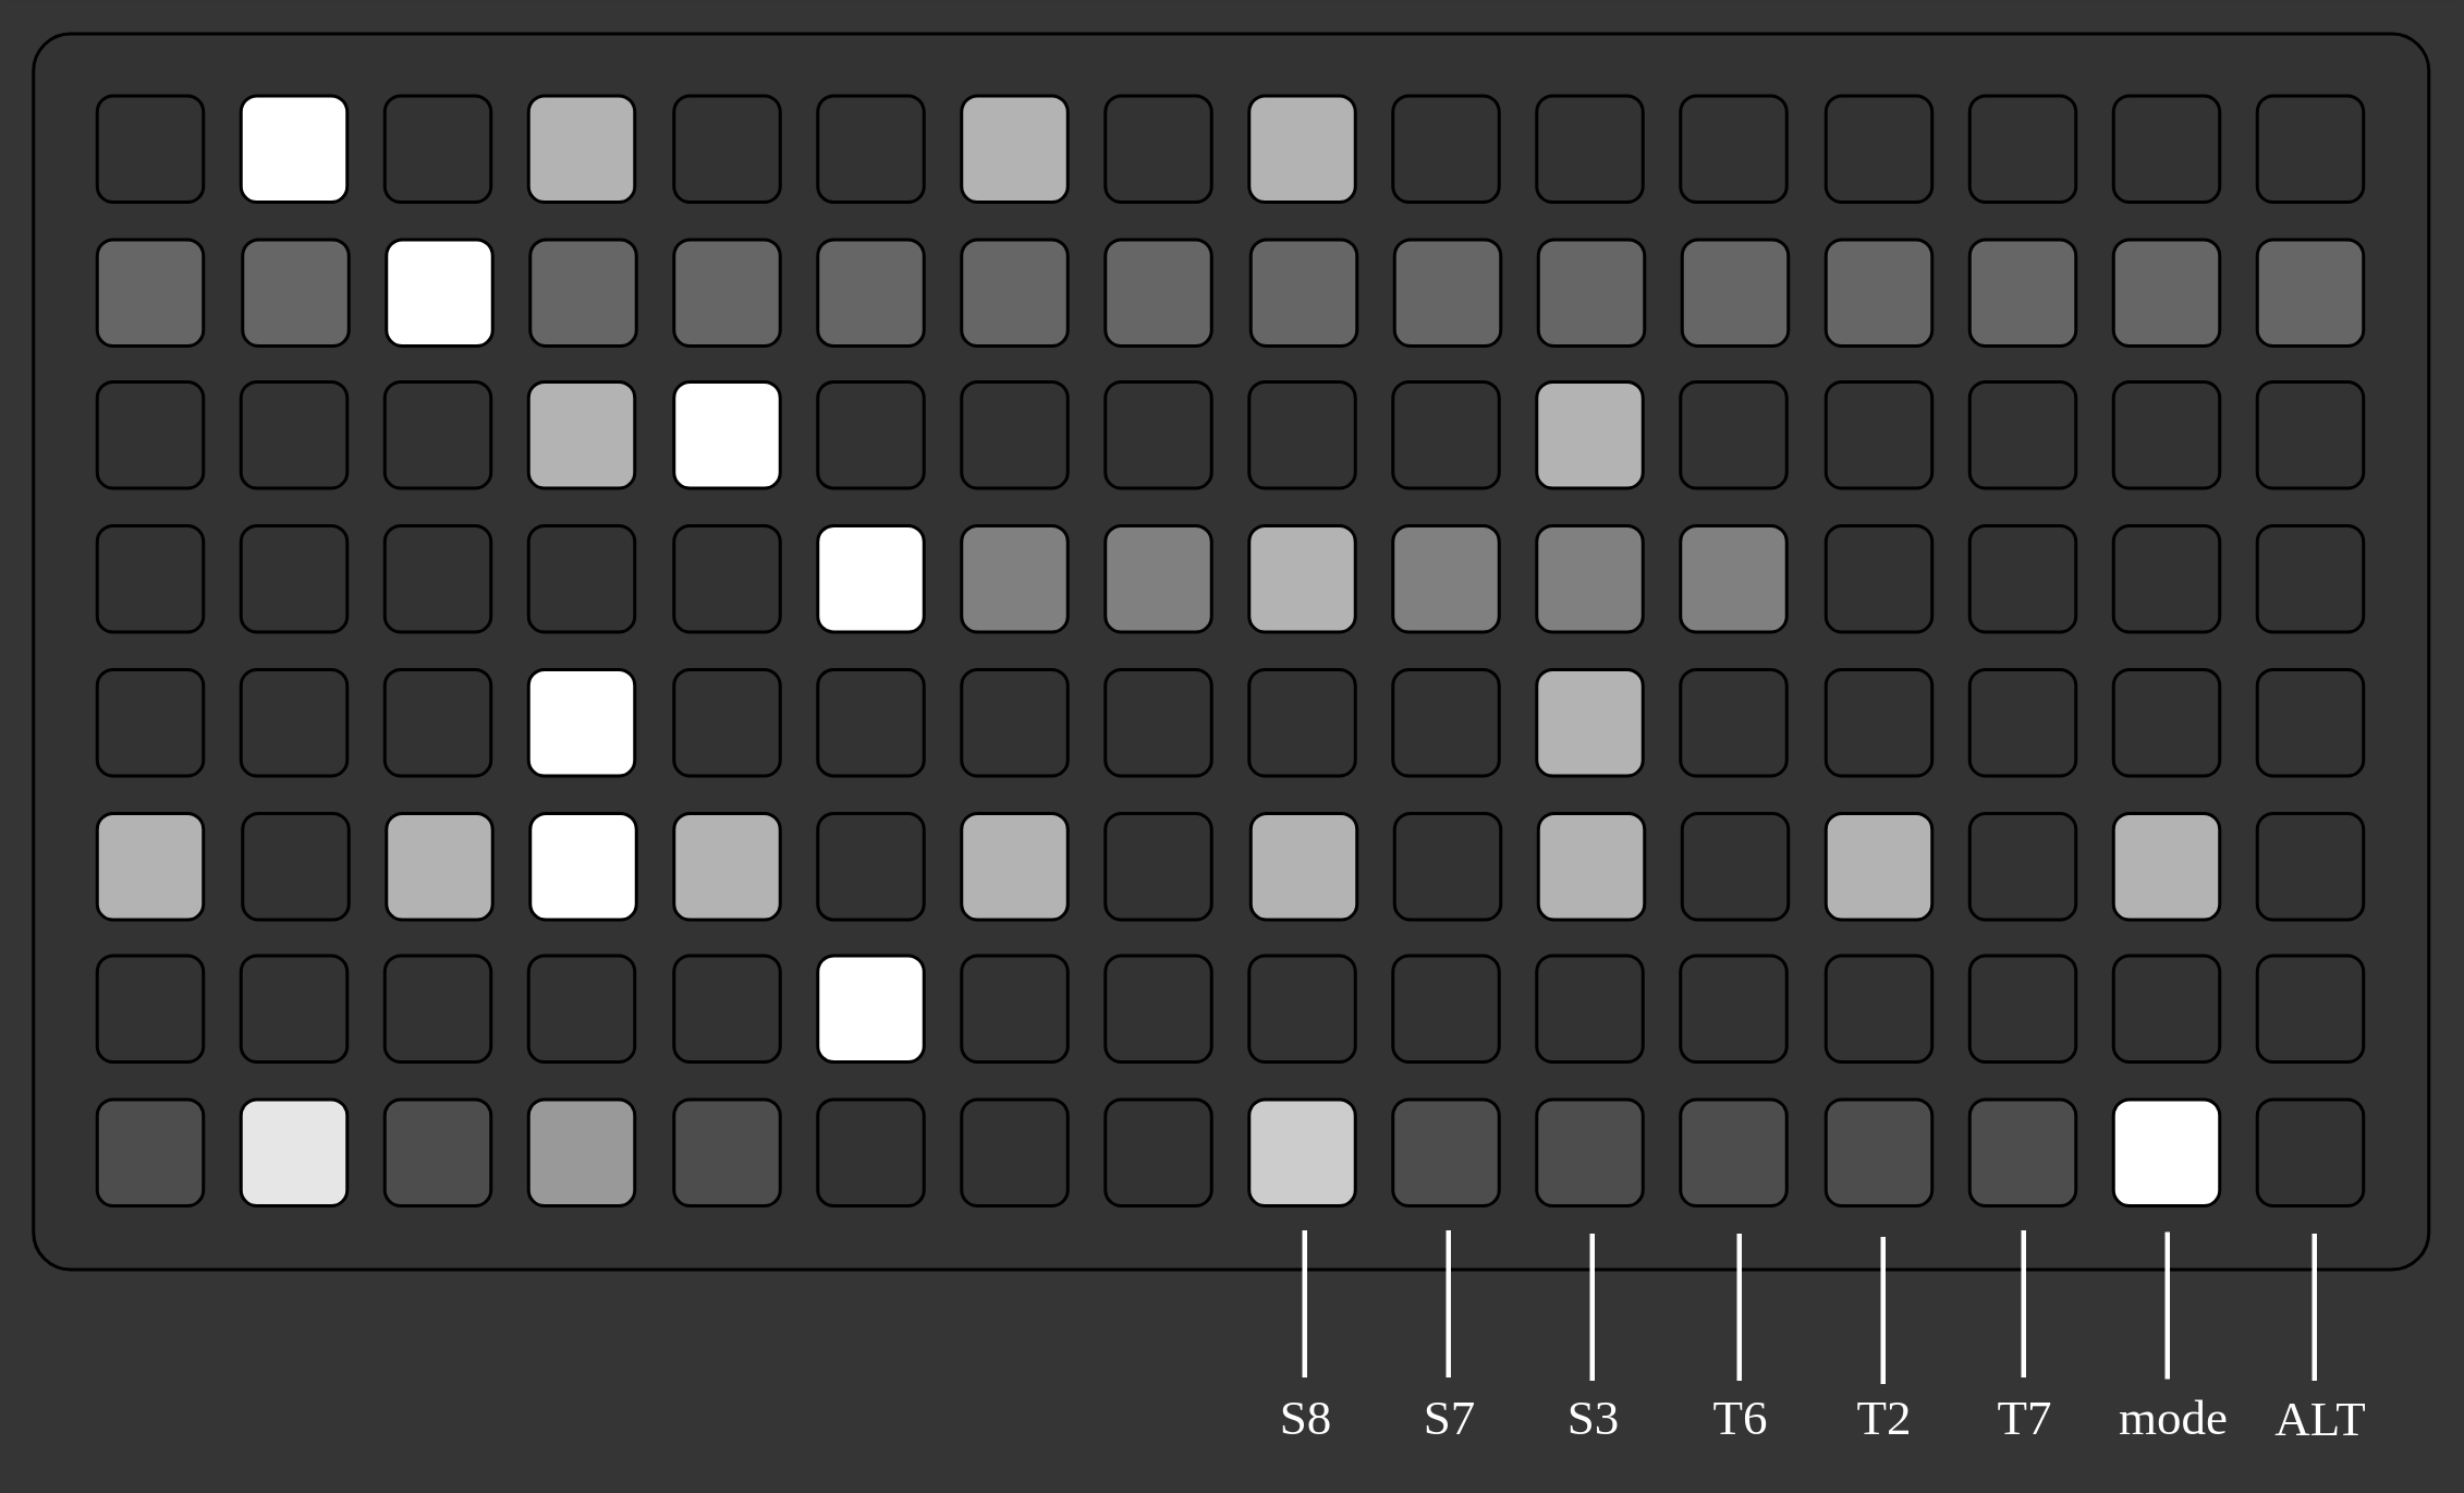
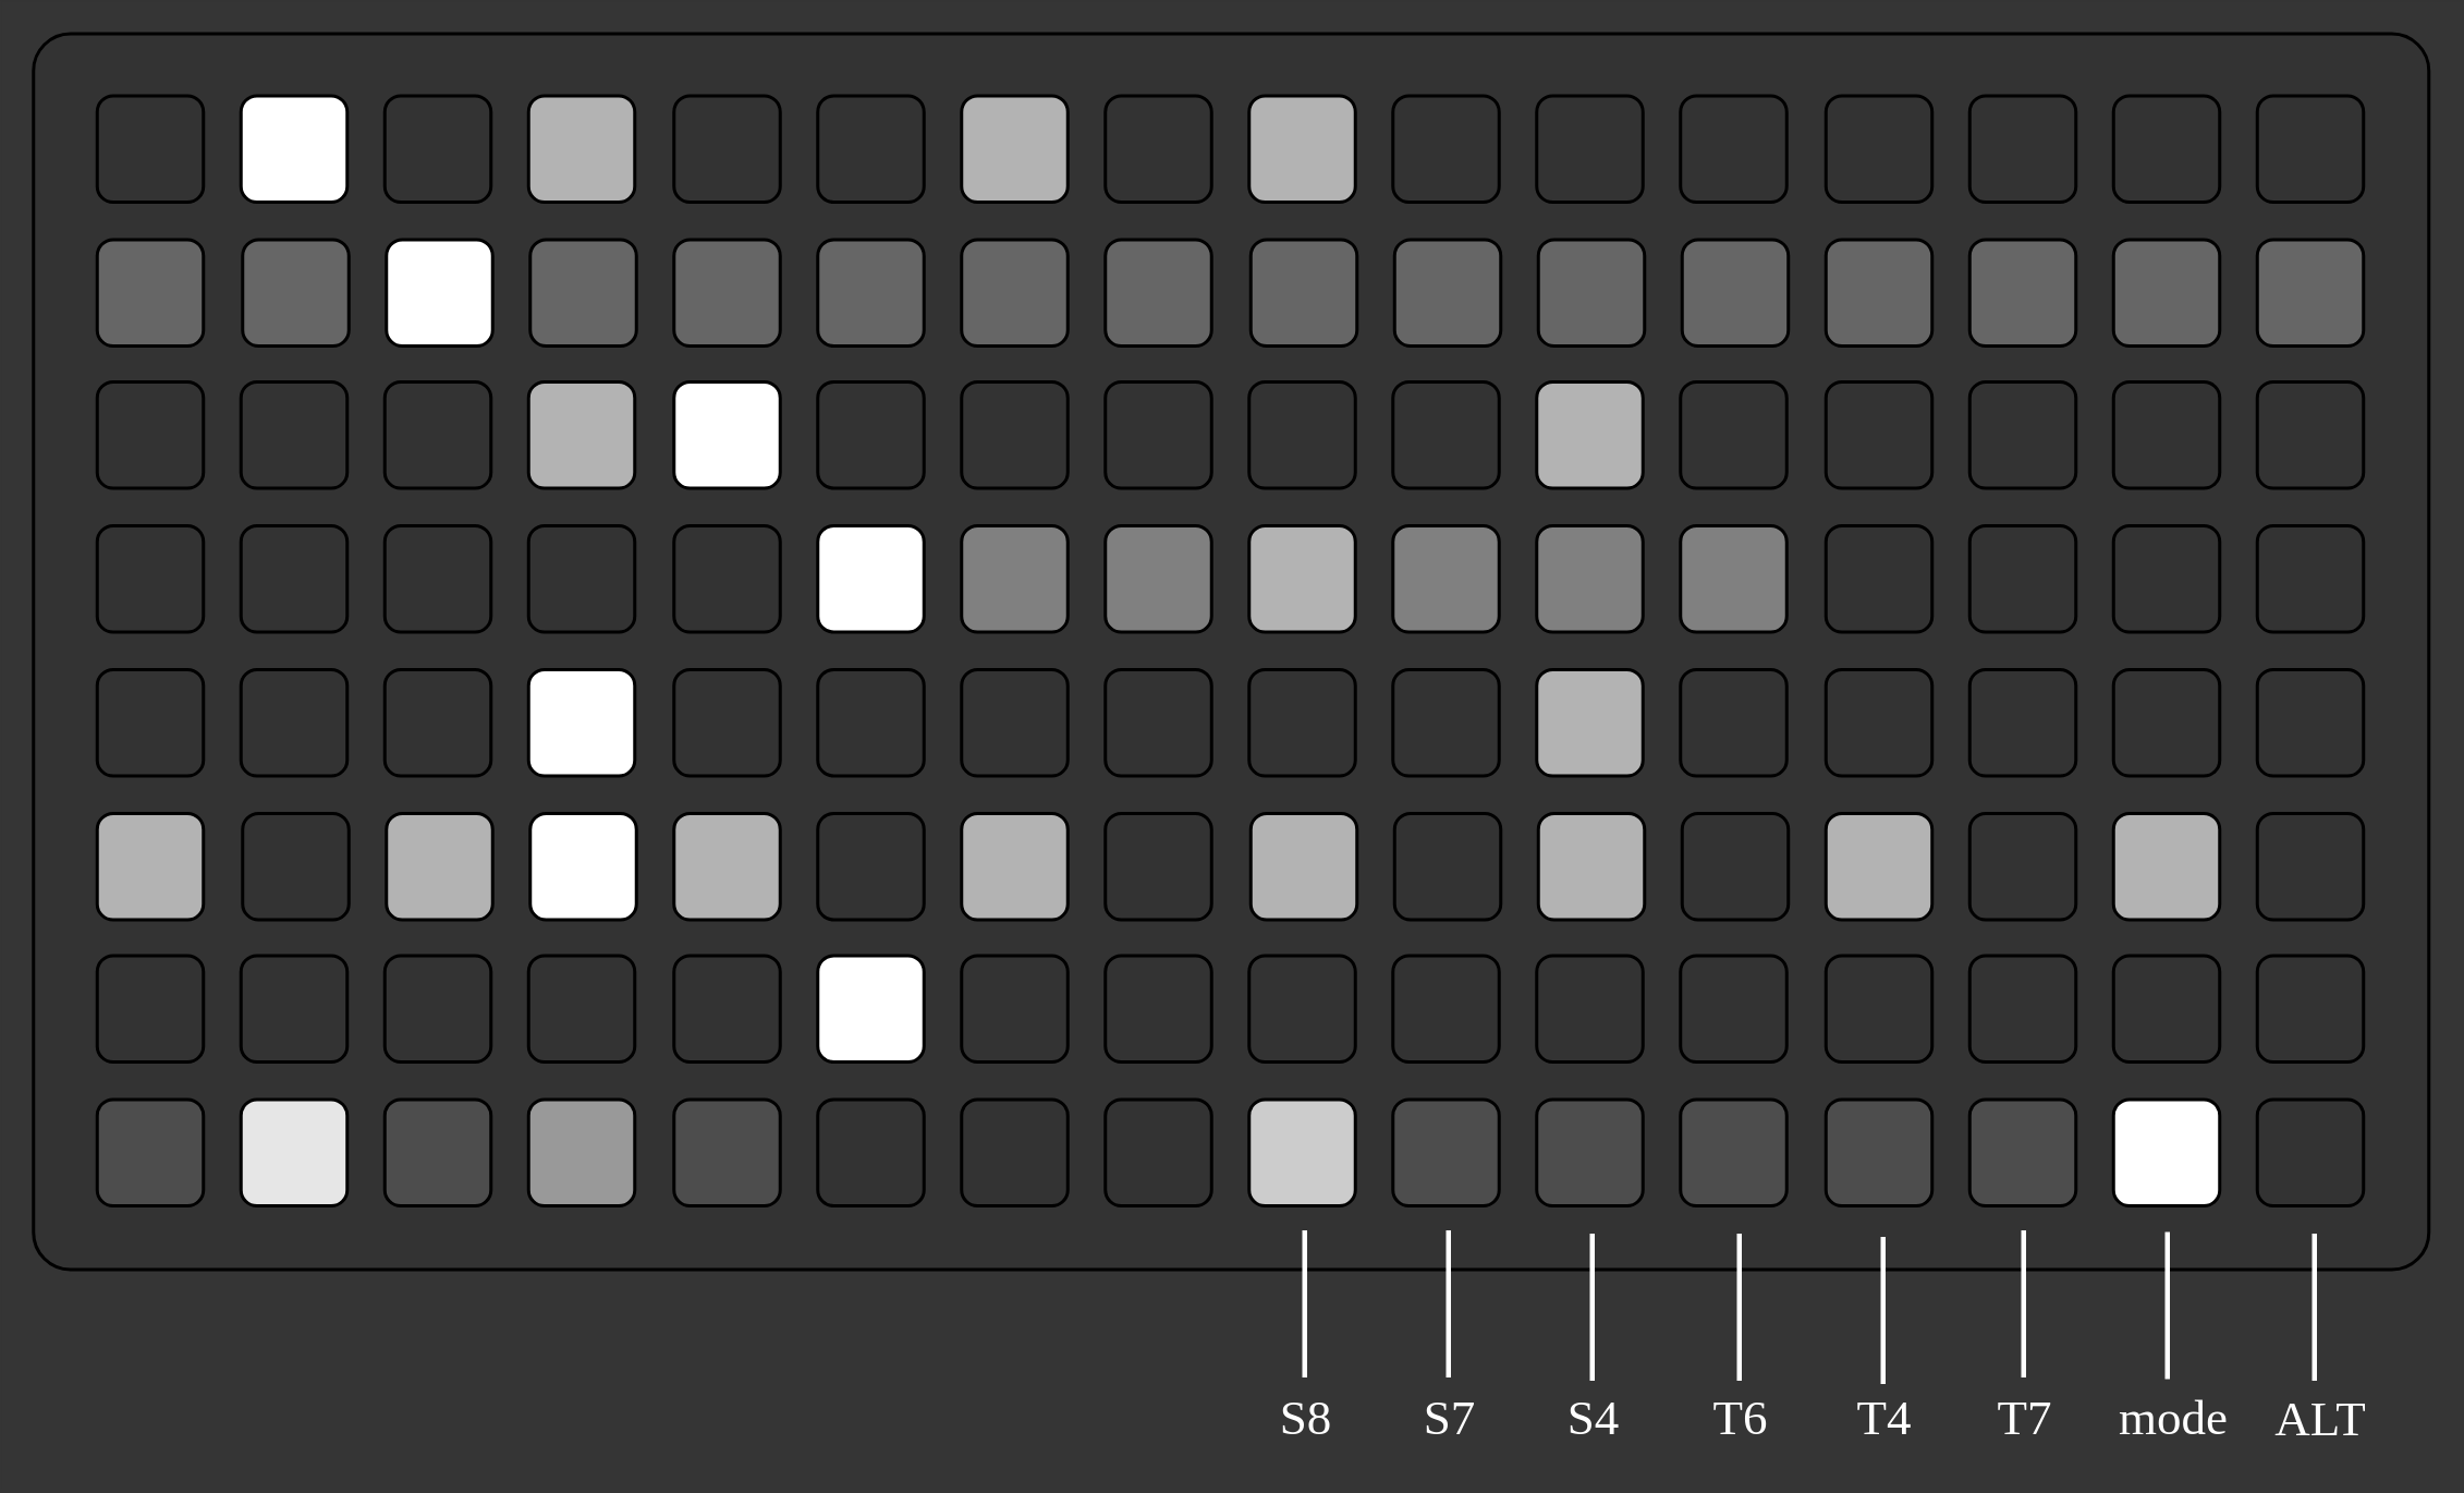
- <mxCell id="138" value="S3" style="text;html=1;align=center;verticalAlign=middle;whiteSpace=wrap;rounded=0;fontSize=30;fontFamily=Roboto Mono;fontSource=https%3A%2F%2Ffonts.googleapis.com%2Fcss%3Ffamily%3DRoboto%2BMono;fontColor=#FFFFFF;strokeWidth=2;" parent="1" vertex="1"><mxGeometry x="950" y="842" width="50" height="48" as="geometry" /></mxCell>
+ <mxCell id="138" value="S4" style="text;html=1;align=center;verticalAlign=middle;whiteSpace=wrap;rounded=0;fontSize=30;fontFamily=Roboto Mono;fontSource=https%3A%2F%2Ffonts.googleapis.com%2Fcss%3Ffamily%3DRoboto%2BMono;fontColor=#FFFFFF;strokeWidth=2;" parent="1" vertex="1"><mxGeometry x="950" y="842" width="50" height="48" as="geometry" /></mxCell>
- <mxCell id="142" value="T2" style="text;html=1;align=center;verticalAlign=middle;whiteSpace=wrap;rounded=0;fontSize=30;fontFamily=Roboto Mono;fontSource=https%3A%2F%2Ffonts.googleapis.com%2Fcss%3Ffamily%3DRoboto%2BMono;fontColor=#FFFFFF;strokeWidth=2;" parent="1" vertex="1"><mxGeometry x="1128" y="842" width="50" height="48" as="geometry" /></mxCell>
+ <mxCell id="142" value="T4" style="text;html=1;align=center;verticalAlign=middle;whiteSpace=wrap;rounded=0;fontSize=30;fontFamily=Roboto Mono;fontSource=https%3A%2F%2Ffonts.googleapis.com%2Fcss%3Ffamily%3DRoboto%2BMono;fontColor=#FFFFFF;strokeWidth=2;" parent="1" vertex="1"><mxGeometry x="1128" y="842" width="50" height="48" as="geometry" /></mxCell>
